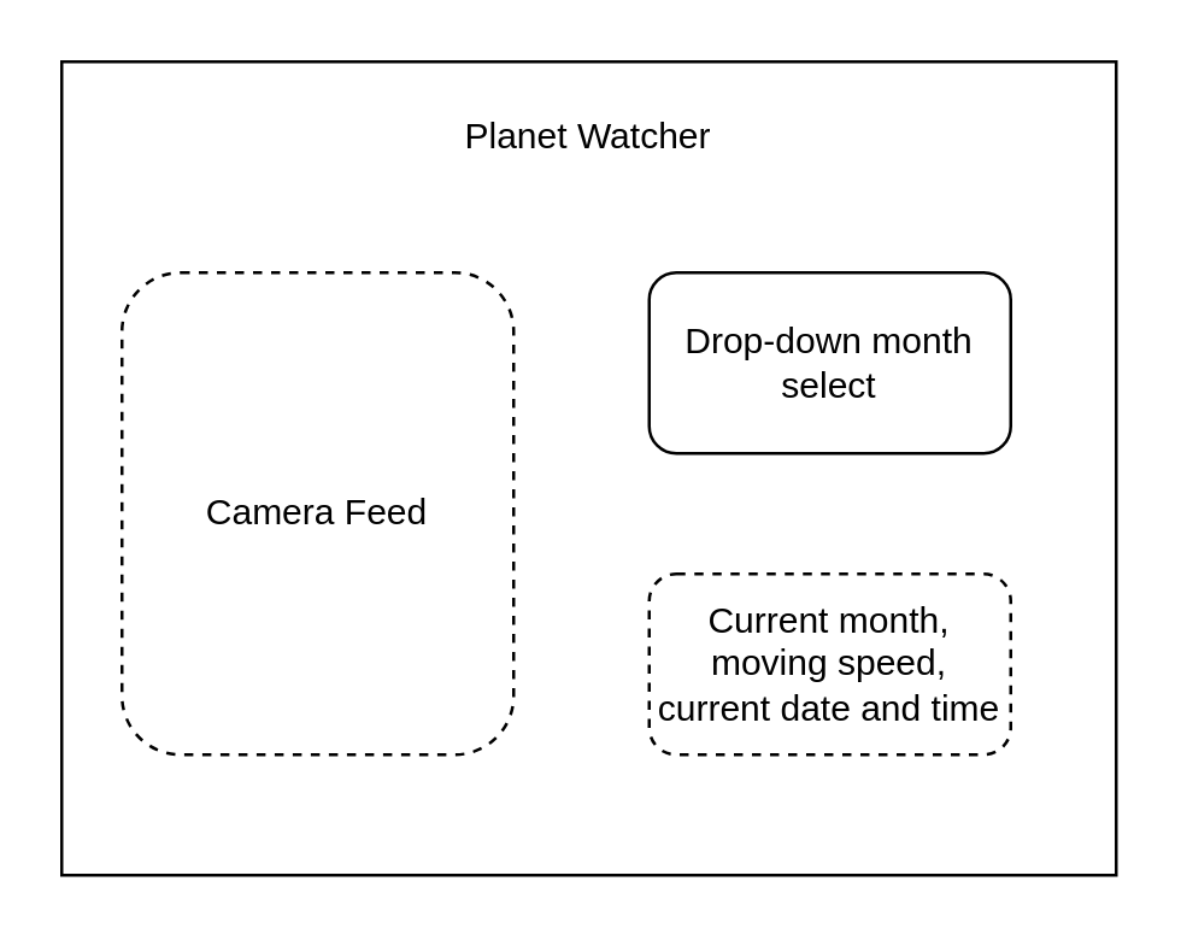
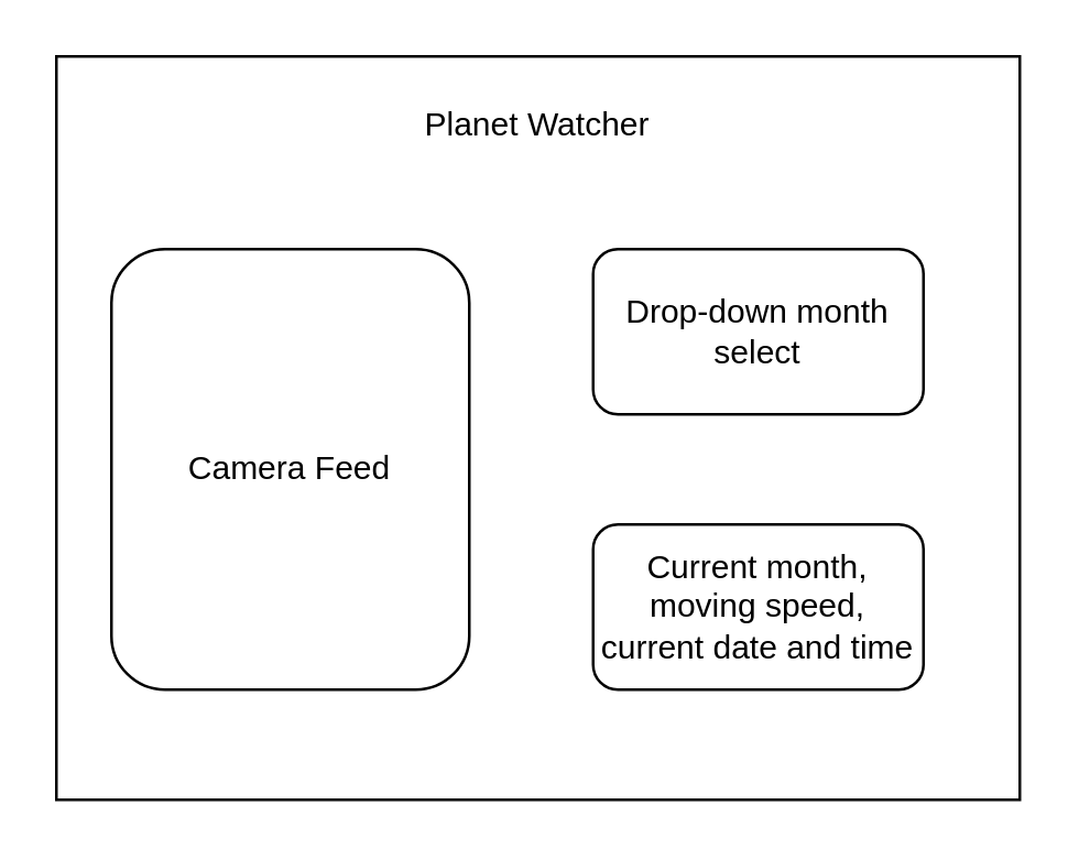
- <mxCell id="3" value="Camera Feed" style="rounded=1;whiteSpace=wrap;html=1;dashed=1;" vertex="1" parent="1"><mxGeometry x="40" y="90" width="130" height="160" as="geometry" /></mxCell>
+ <mxCell id="3" value="Camera Feed" style="rounded=1;whiteSpace=wrap;html=1;" vertex="1" parent="1"><mxGeometry x="40" y="90" width="130" height="160" as="geometry" /></mxCell>
- <mxCell id="5" value="Current month, moving speed, current date and time" style="rounded=1;whiteSpace=wrap;html=1;dashed=1;" vertex="1" parent="1"><mxGeometry x="215" y="190" width="120" height="60" as="geometry" /></mxCell>
+ <mxCell id="5" value="Current month, moving speed, current date and time" style="rounded=1;whiteSpace=wrap;html=1;" vertex="1" parent="1"><mxGeometry x="215" y="190" width="120" height="60" as="geometry" /></mxCell>
